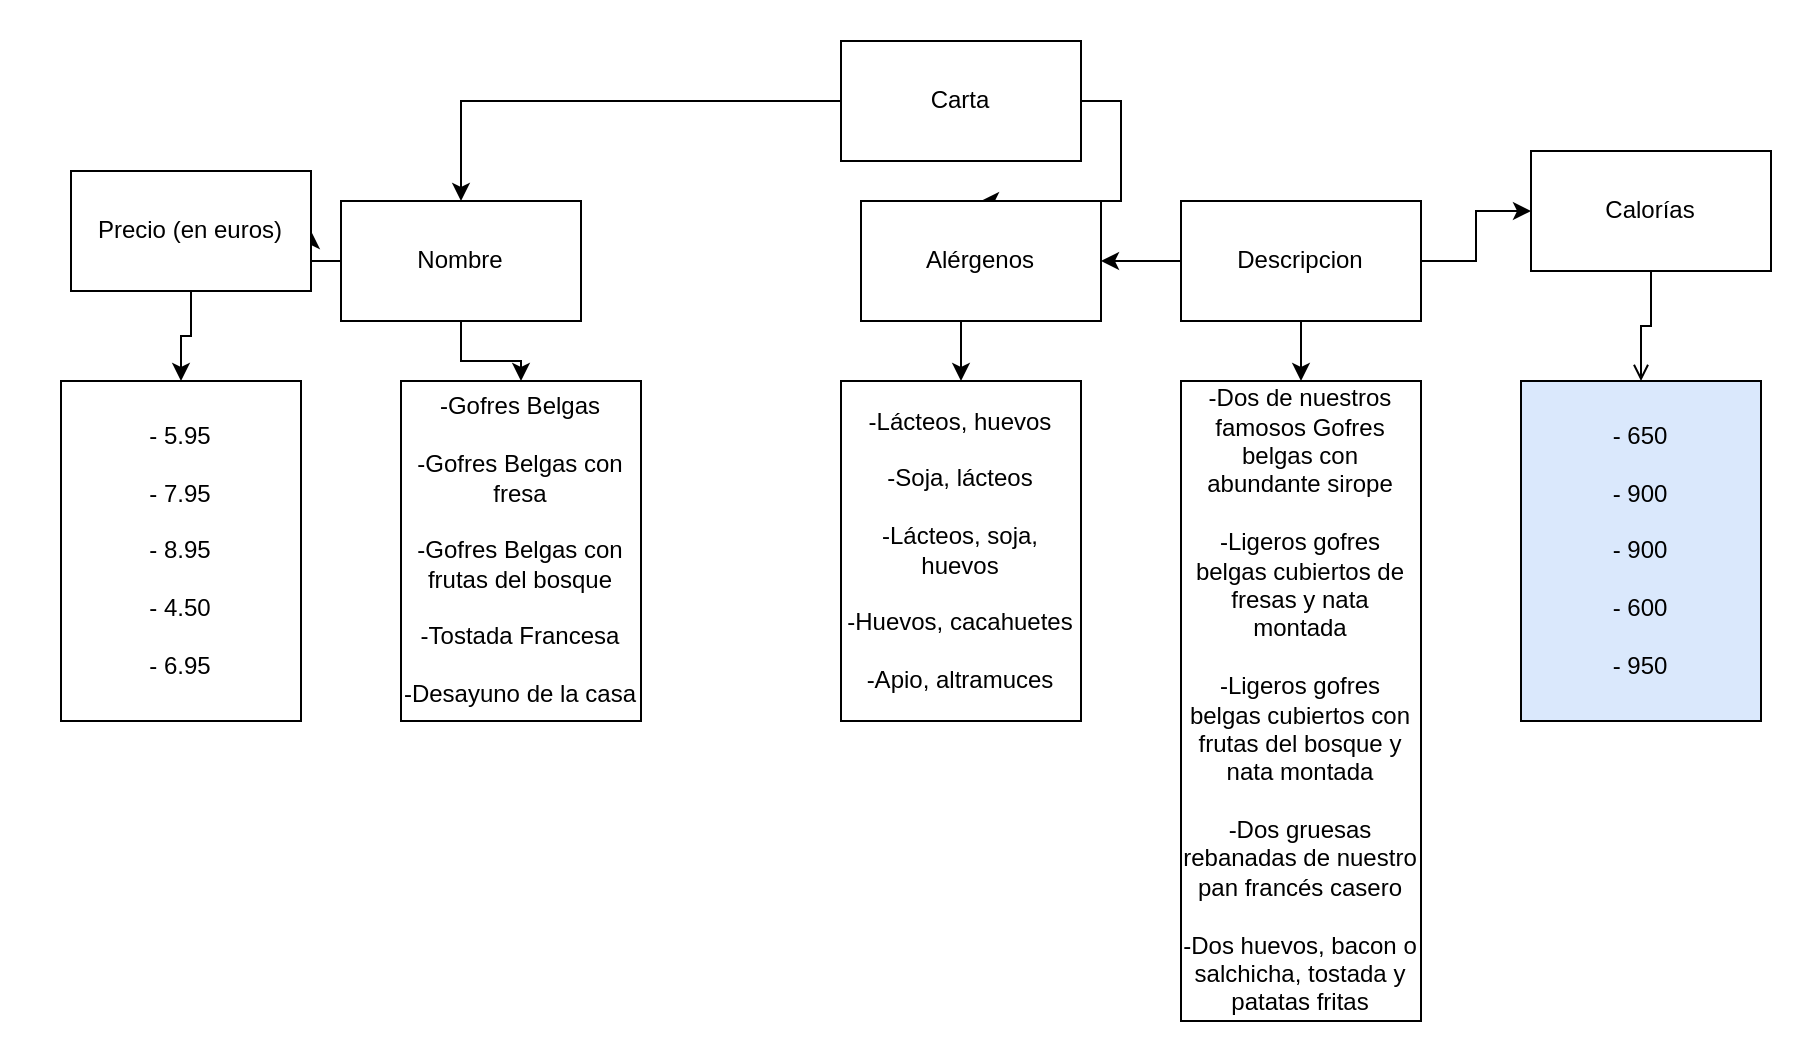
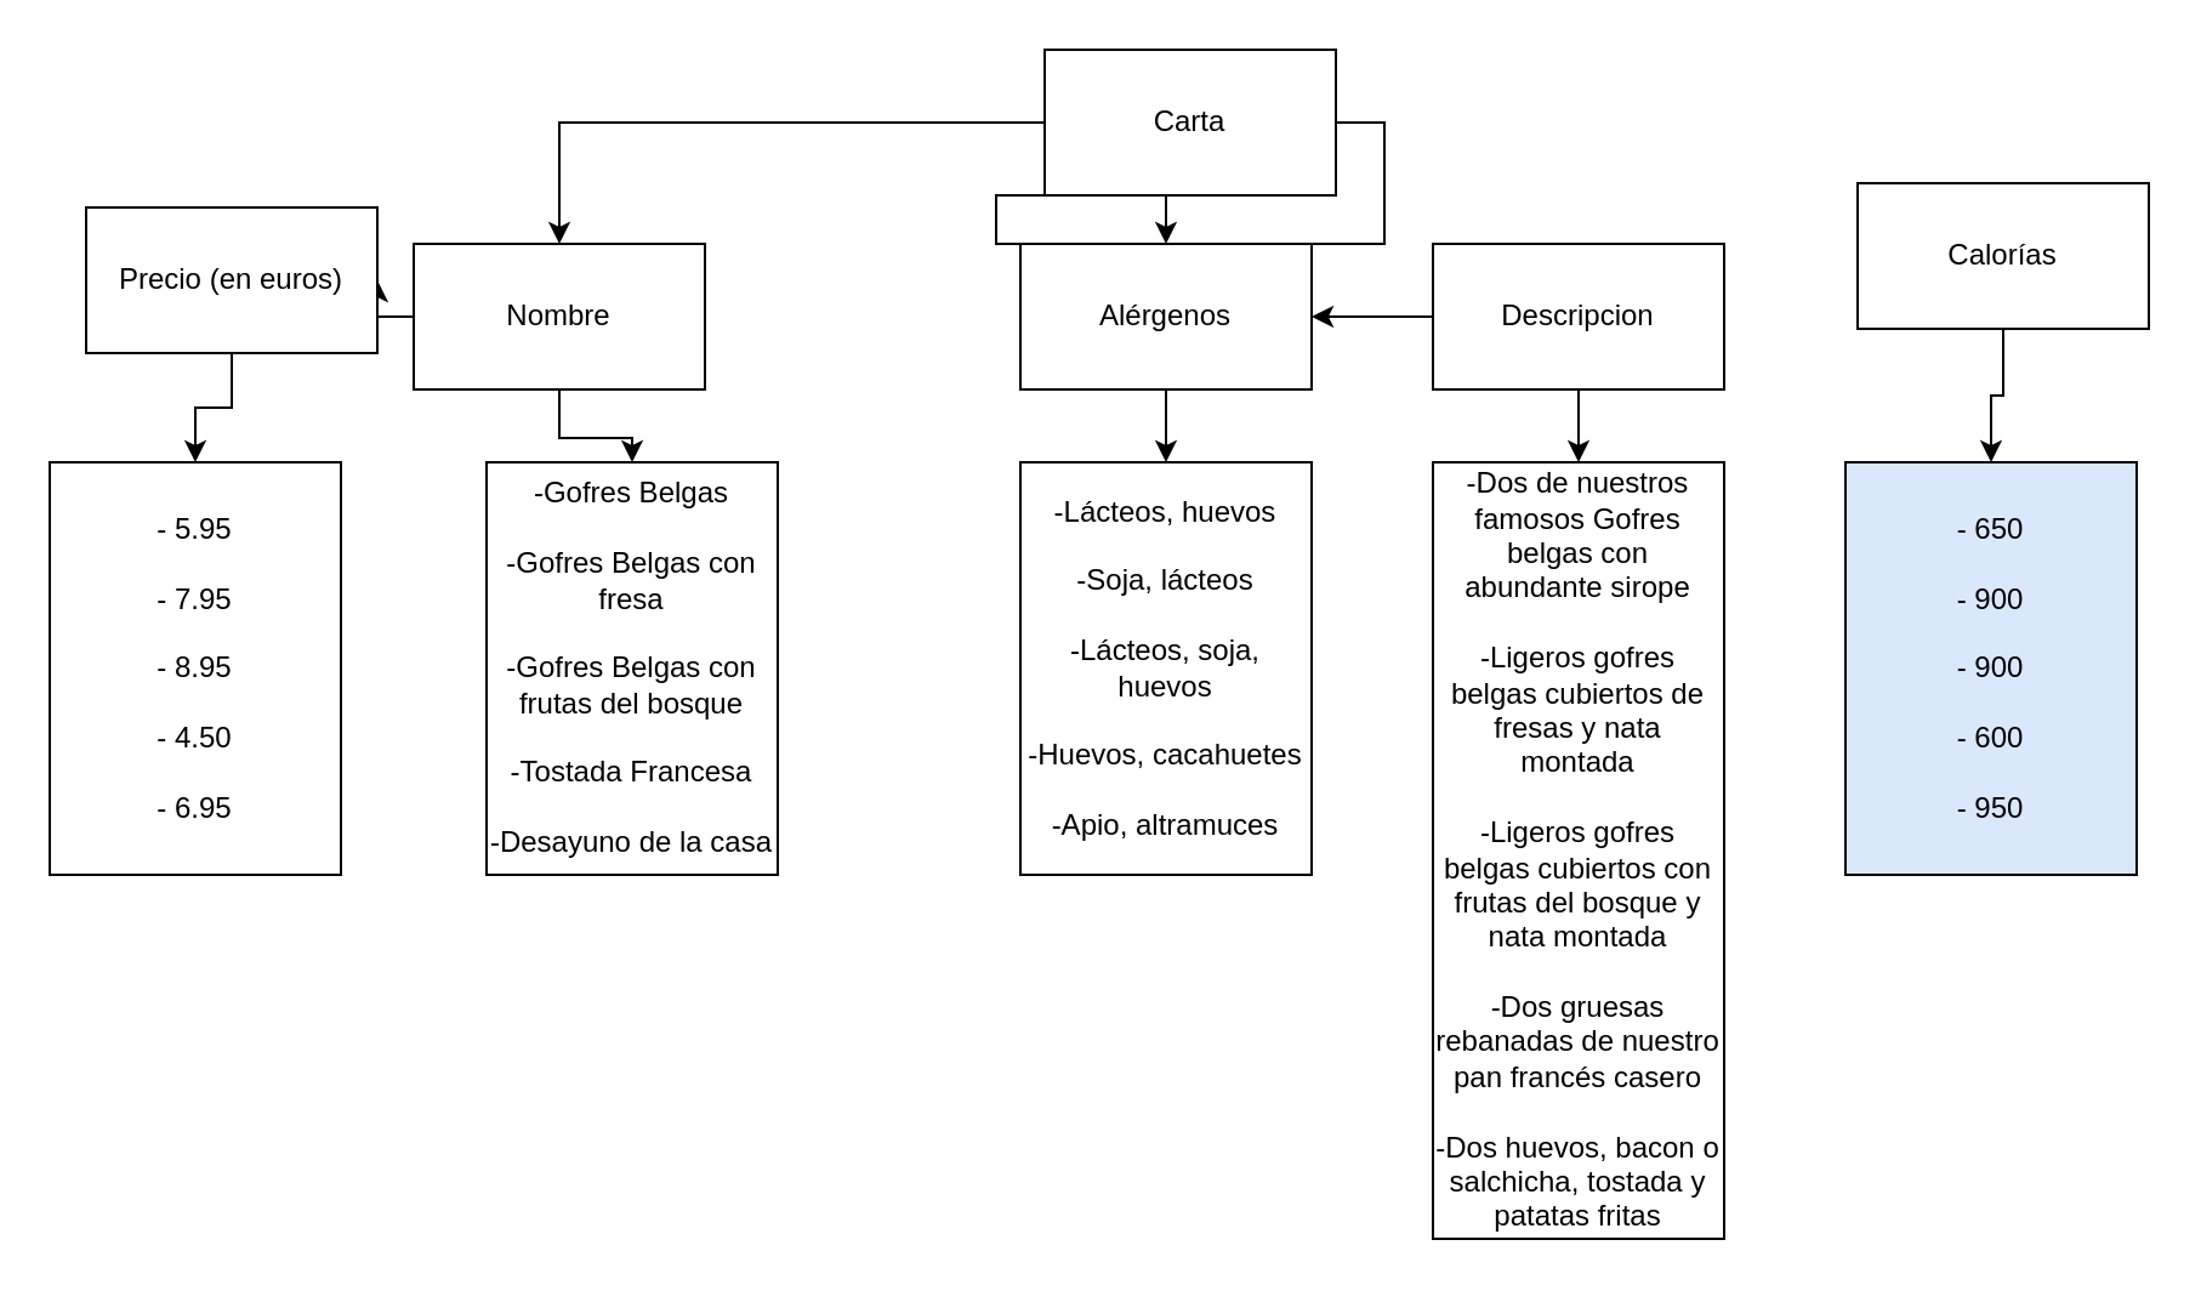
- <mxCell id="4" value="Carta" style="rounded=0;whiteSpace=wrap;html=1;" vertex="1" parent="1"><mxGeometry x="420" y="20" width="120" height="60" as="geometry" /></mxCell>
+ <mxCell id="4" value="Carta" style="rounded=0;whiteSpace=wrap;html=1;" vertex="1" parent="1"><mxGeometry x="430" y="20" width="120" height="60" as="geometry" /></mxCell>
- <mxCell id="8" style="edgeStyle=orthogonalEdgeStyle;rounded=0;orthogonalLoop=1;jettySize=auto;html=1;exitX=1;exitY=0.5;exitDx=0;exitDy=0;entryX=0;entryY=0.5;entryDx=0;entryDy=0;" edge="1" parent="1" source="11" target="15"><mxGeometry relative="1" as="geometry" /></mxCell>
- <mxCell id="21" value="Alérgenos" style="rounded=0;whiteSpace=wrap;html=1;" vertex="1" parent="1"><mxGeometry x="430" y="100" width="120" height="60" as="geometry" /></mxCell>
+ <mxCell id="21" value="Alérgenos" style="rounded=0;whiteSpace=wrap;html=1;" vertex="1" parent="1"><mxGeometry x="420" y="100" width="120" height="60" as="geometry" /></mxCell>
- <mxCell id="14" style="edgeStyle=orthogonalEdgeStyle;rounded=0;orthogonalLoop=1;jettySize=auto;html=1;exitX=0.5;exitY=1;exitDx=0;exitDy=0;entryX=0.5;entryY=0;entryDx=0;entryDy=0;endArrow=open;" edge="1" parent="1" source="15" target="18"><mxGeometry relative="1" as="geometry" /></mxCell>
+ <mxCell id="14" style="edgeStyle=orthogonalEdgeStyle;rounded=0;orthogonalLoop=1;jettySize=auto;html=1;exitX=0.5;exitY=1;exitDx=0;exitDy=0;entryX=0.5;entryY=0;entryDx=0;entryDy=0;" edge="1" parent="1" source="15" target="18"><mxGeometry relative="1" as="geometry" /></mxCell>
- <mxCell id="17" value="- 5.95&lt;br&gt;&lt;br&gt;- 7.95&lt;br&gt;&lt;br&gt;- 8.95&lt;br&gt;&lt;br&gt;- 4.50&lt;br&gt;&lt;br&gt;- 6.95" style="rounded=0;whiteSpace=wrap;html=1;" vertex="1" parent="1"><mxGeometry x="30" y="190" width="120" height="170" as="geometry" /></mxCell>
+ <mxCell id="17" value="- 5.95&lt;br&gt;&lt;br&gt;- 7.95&lt;br&gt;&lt;br&gt;- 8.95&lt;br&gt;&lt;br&gt;- 4.50&lt;br&gt;&lt;br&gt;- 6.95" style="rounded=0;whiteSpace=wrap;html=1;" vertex="1" parent="1"><mxGeometry x="20" y="190" width="120" height="170" as="geometry" /></mxCell>
